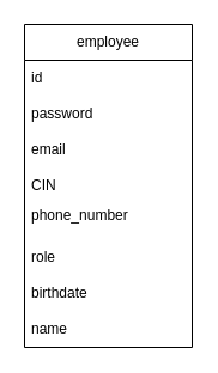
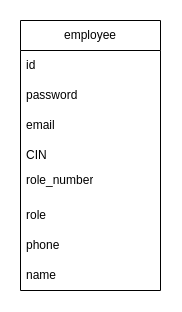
- <mxCell id="7" value="phone_number&lt;div&gt;&lt;br&gt;&lt;/div&gt;" style="text;strokeColor=none;fillColor=none;align=left;verticalAlign=middle;spacingLeft=4;spacingRight=4;overflow=hidden;points=[[0,0.5],[1,0.5]];portConstraint=eastwest;rotatable=0;whiteSpace=wrap;html=1;" vertex="1" parent="2"><mxGeometry y="150" width="140" height="30" as="geometry" /></mxCell>
+ <mxCell id="7" value="role_number&lt;div&gt;&lt;br&gt;&lt;/div&gt;" style="text;strokeColor=none;fillColor=none;align=left;verticalAlign=middle;spacingLeft=4;spacingRight=4;overflow=hidden;points=[[0,0.5],[1,0.5]];portConstraint=eastwest;rotatable=0;whiteSpace=wrap;html=1;" vertex="1" parent="2"><mxGeometry y="150" width="140" height="30" as="geometry" /></mxCell>
- <mxCell id="9" value="birthdate&amp;nbsp;" style="text;strokeColor=none;fillColor=none;align=left;verticalAlign=middle;spacingLeft=4;spacingRight=4;overflow=hidden;points=[[0,0.5],[1,0.5]];portConstraint=eastwest;rotatable=0;whiteSpace=wrap;html=1;" vertex="1" parent="2"><mxGeometry y="210" width="140" height="30" as="geometry" /></mxCell>
+ <mxCell id="9" value="phone&amp;nbsp;" style="text;strokeColor=none;fillColor=none;align=left;verticalAlign=middle;spacingLeft=4;spacingRight=4;overflow=hidden;points=[[0,0.5],[1,0.5]];portConstraint=eastwest;rotatable=0;whiteSpace=wrap;html=1;" vertex="1" parent="2"><mxGeometry y="210" width="140" height="30" as="geometry" /></mxCell>
